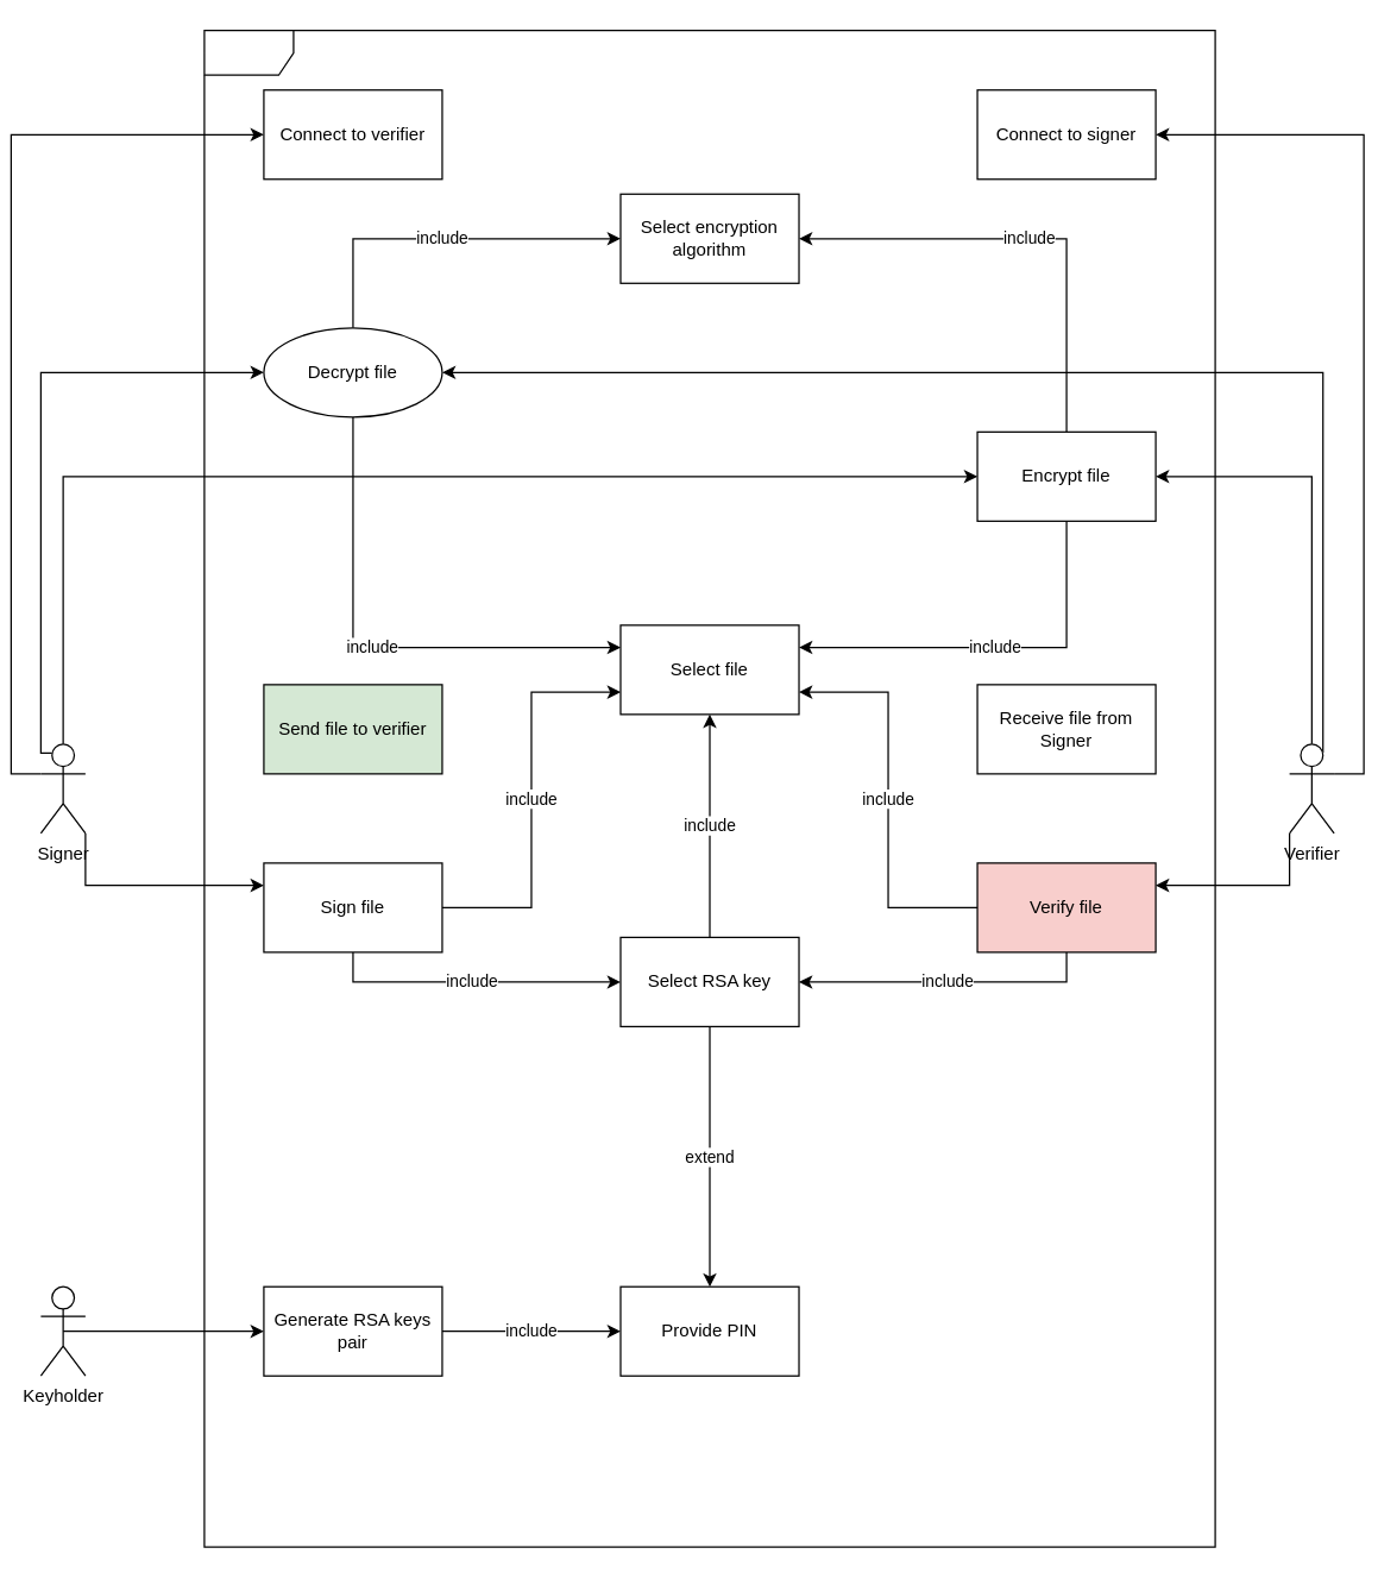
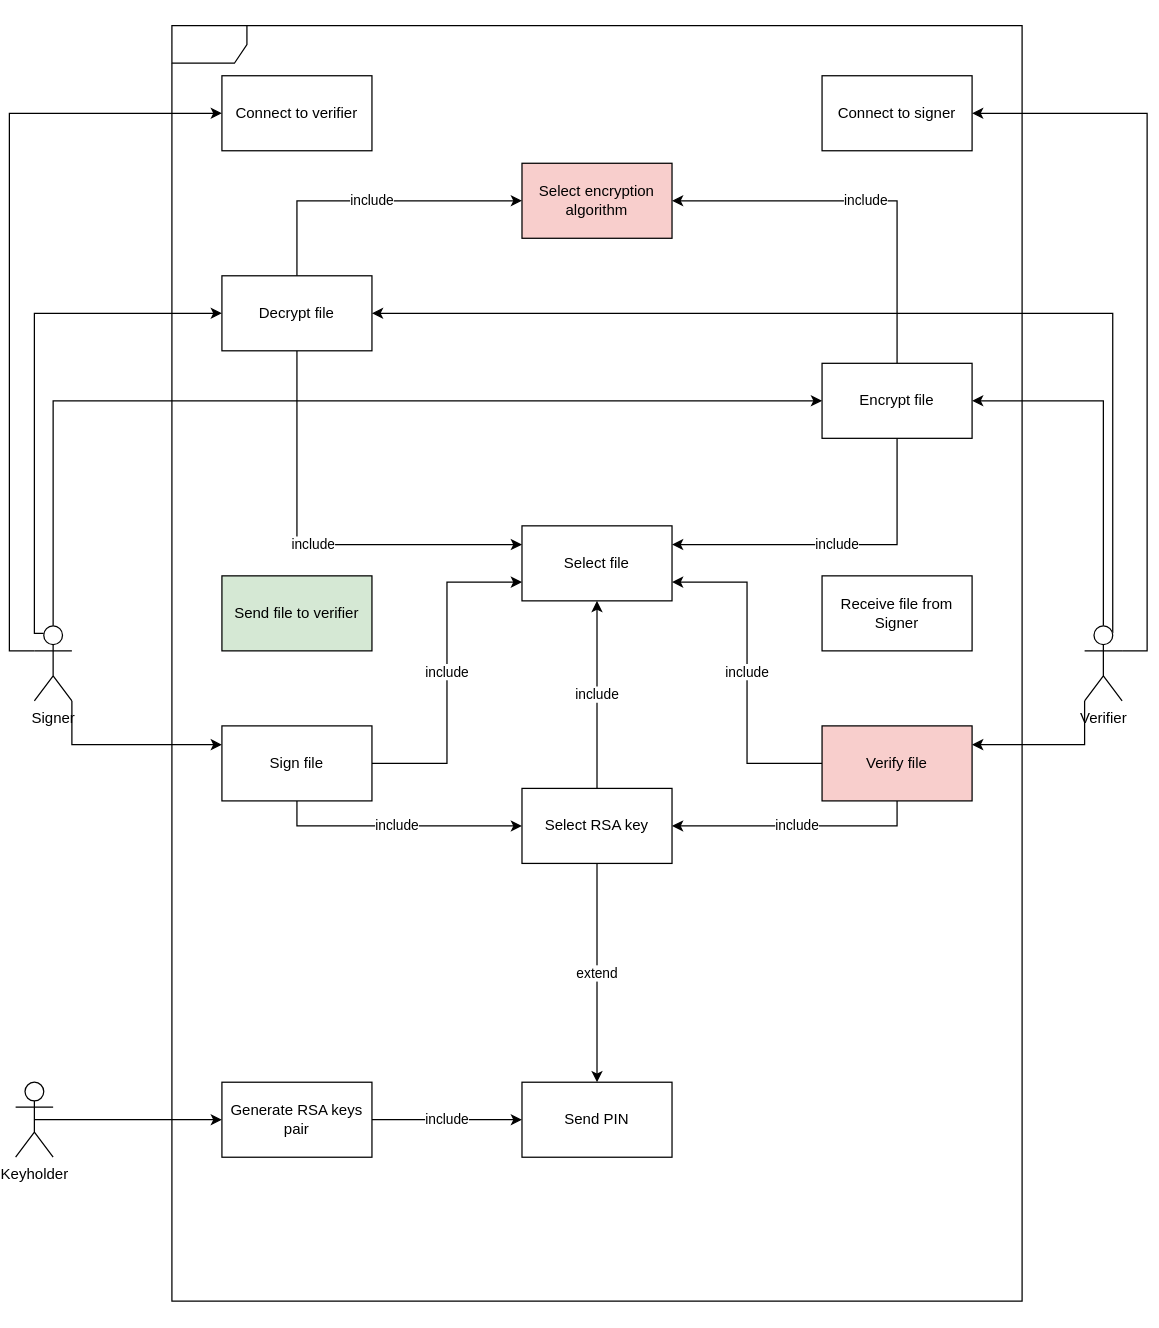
- <mxCell id="38" value="Select encryption algorithm" style="rounded=0;whiteSpace=wrap;html=1;" parent="1" vertex="1"><mxGeometry x="410" y="130" width="120" height="60" as="geometry" /></mxCell>
+ <mxCell id="38" value="Select encryption algorithm" style="rounded=0;whiteSpace=wrap;html=1;fillColor=#f8cecc;" parent="1" vertex="1"><mxGeometry x="410" y="130" width="120" height="60" as="geometry" /></mxCell>
- <mxCell id="29" value="Decrypt file" style="ellipse;whiteSpace=wrap;html=1;" parent="1" vertex="1"><mxGeometry x="170" y="220" width="120" height="60" as="geometry" /></mxCell>
+ <mxCell id="29" value="Decrypt file" style="rounded=0;whiteSpace=wrap;html=1;" parent="1" vertex="1"><mxGeometry x="170" y="220" width="120" height="60" as="geometry" /></mxCell>
- <mxCell id="9" value="Keyholder" style="shape=umlActor;verticalLabelPosition=bottom;verticalAlign=top;html=1;" parent="1" vertex="1"><mxGeometry x="20" y="865" width="30" height="60" as="geometry" /></mxCell>
+ <mxCell id="9" value="Keyholder" style="shape=umlActor;verticalLabelPosition=bottom;verticalAlign=top;html=1;" parent="1" vertex="1"><mxGeometry x="5" y="865" width="30" height="60" as="geometry" /></mxCell>
- <mxCell id="35" value="Provide PIN" style="rounded=0;whiteSpace=wrap;html=1;" parent="1" vertex="1"><mxGeometry x="410" y="865" width="120" height="60" as="geometry" /></mxCell>
+ <mxCell id="35" value="Send PIN" style="rounded=0;whiteSpace=wrap;html=1;" parent="1" vertex="1"><mxGeometry x="410" y="865" width="120" height="60" as="geometry" /></mxCell>
